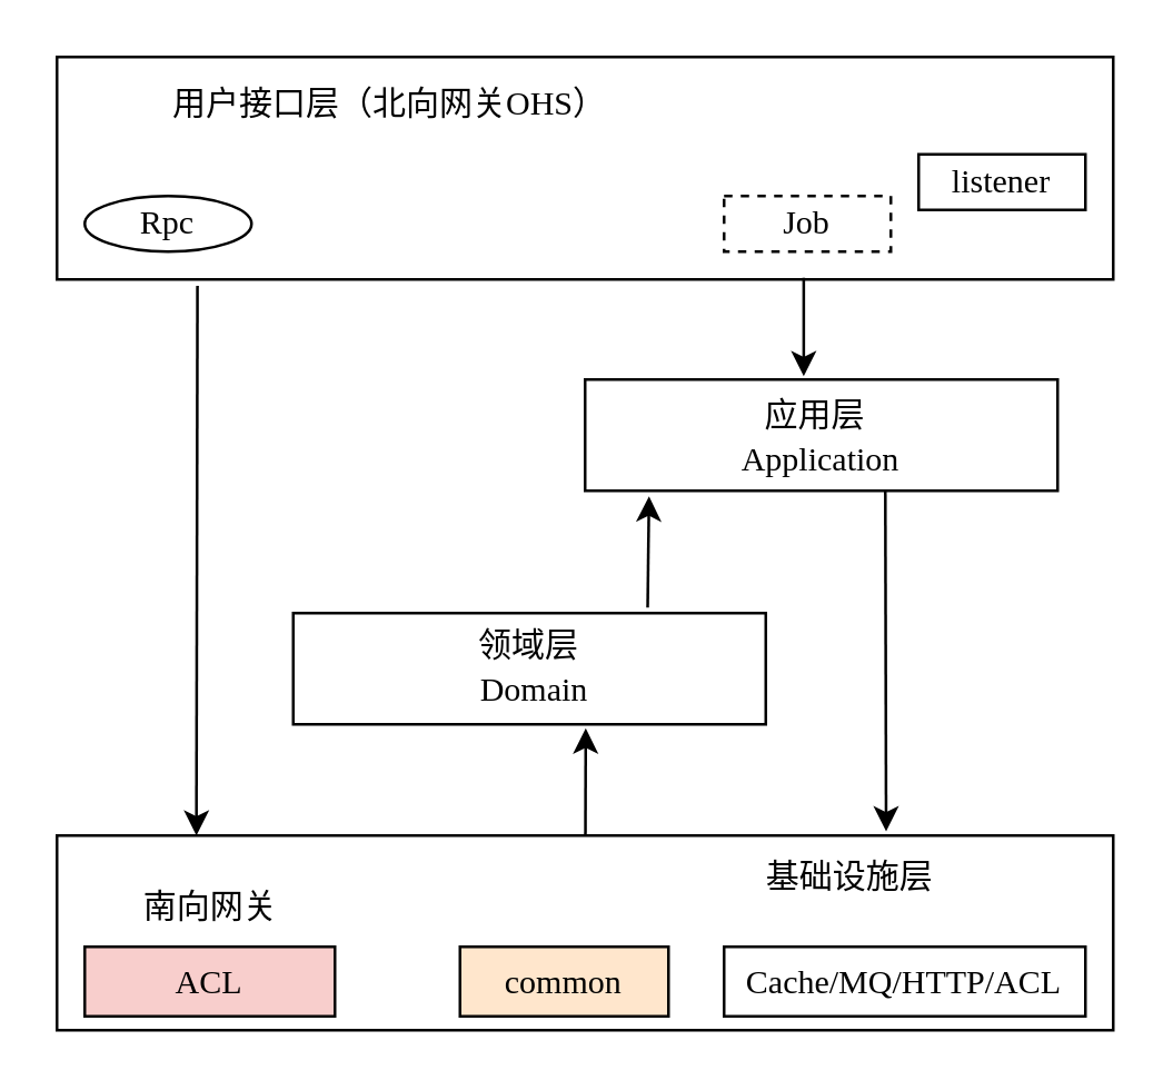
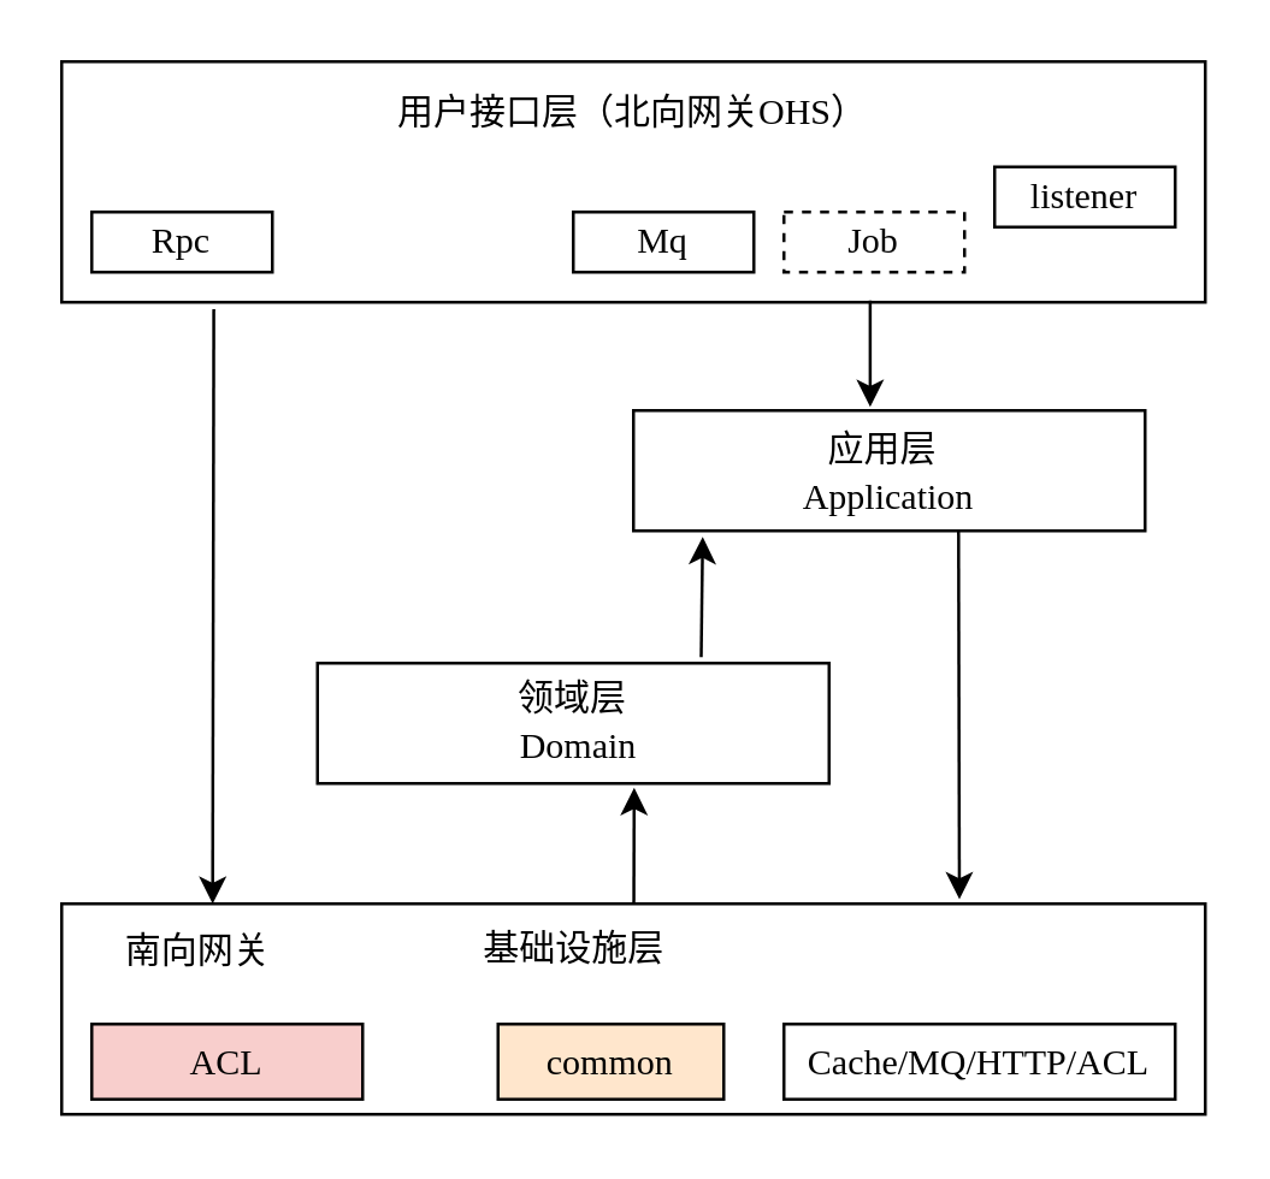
- <mxCell id="3" value="&lt;font face=&quot;Lucida Console&quot;&gt;用户接口层（北向网关OHS）&lt;/font&gt;" style="text;html=1;strokeColor=none;fillColor=none;align=center;verticalAlign=middle;whiteSpace=wrap;rounded=0;" parent="1" vertex="1"><mxGeometry x="60" y="27" width="160" height="20" as="geometry" /></mxCell>
+ <mxCell id="3" value="&lt;font face=&quot;Lucida Console&quot;&gt;用户接口层（北向网关OHS）&lt;/font&gt;" style="text;html=1;strokeColor=none;fillColor=none;align=center;verticalAlign=middle;whiteSpace=wrap;rounded=0;" parent="1" vertex="1"><mxGeometry x="130" y="27" width="160" height="20" as="geometry" /></mxCell>
- <mxCell id="4" value="&lt;font face=&quot;Lucida Console&quot;&gt;Rpc&lt;/font&gt;" style="ellipse;whiteSpace=wrap;html=1;" parent="1" vertex="1"><mxGeometry x="30" y="70" width="60" height="20" as="geometry" /></mxCell>
+ <mxCell id="4" value="&lt;font face=&quot;Lucida Console&quot;&gt;Rpc&lt;/font&gt;" style="rounded=0;whiteSpace=wrap;html=1;" parent="1" vertex="1"><mxGeometry x="30" y="70" width="60" height="20" as="geometry" /></mxCell>
+ <mxCell id="5" value="&lt;font face=&quot;Lucida Console&quot;&gt;Mq&lt;/font&gt;" style="rounded=0;whiteSpace=wrap;html=1;" parent="1" vertex="1"><mxGeometry x="190" y="70" width="60" height="20" as="geometry" /></mxCell>
- <mxCell id="18" value="基础设施层" style="text;html=1;align=center;verticalAlign=middle;resizable=0;points=[];autosize=1;" parent="1" vertex="1"><mxGeometry x="265" y="305" width="80" height="20" as="geometry" /></mxCell>
+ <mxCell id="18" value="基础设施层" style="text;html=1;align=center;verticalAlign=middle;resizable=0;points=[];autosize=1;" parent="1" vertex="1"><mxGeometry x="150" y="305" width="80" height="20" as="geometry" /></mxCell>
- <mxCell id="17" value="南向网关" style="text;html=1;align=center;verticalAlign=middle;resizable=0;points=[];autosize=1;" parent="1" vertex="1"><mxGeometry x="45" y="316" width="60" height="20" as="geometry" /></mxCell>
+ <mxCell id="17" value="南向网关" style="text;html=1;align=center;verticalAlign=middle;resizable=0;points=[];autosize=1;" parent="1" vertex="1"><mxGeometry x="35" y="306" width="60" height="20" as="geometry" /></mxCell>
